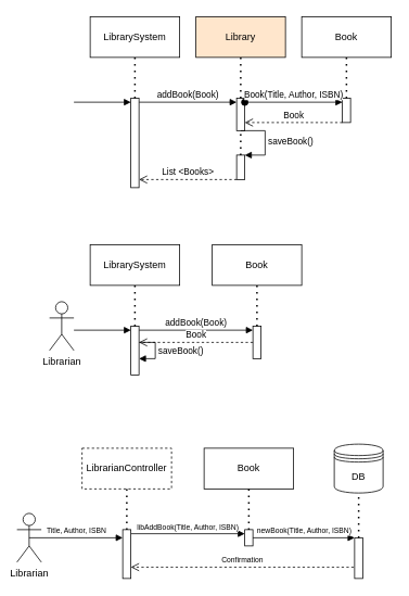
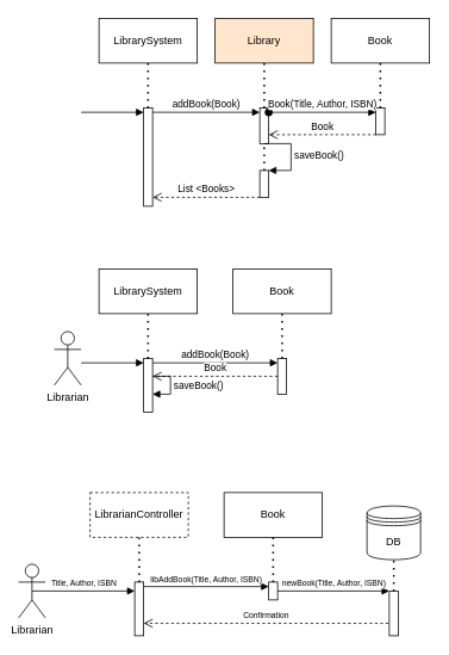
- <mxCell id="39" value="DB" style="shape=datastore;whiteSpace=wrap;html=1;" vertex="1" parent="1"><mxGeometry x="410" y="545" width="60" height="60" as="geometry" /></mxCell>
+ <mxCell id="39" value="DB" style="shape=datastore;whiteSpace=wrap;html=1;" vertex="1" parent="1"><mxGeometry x="410" y="565" width="60" height="60" as="geometry" /></mxCell>
